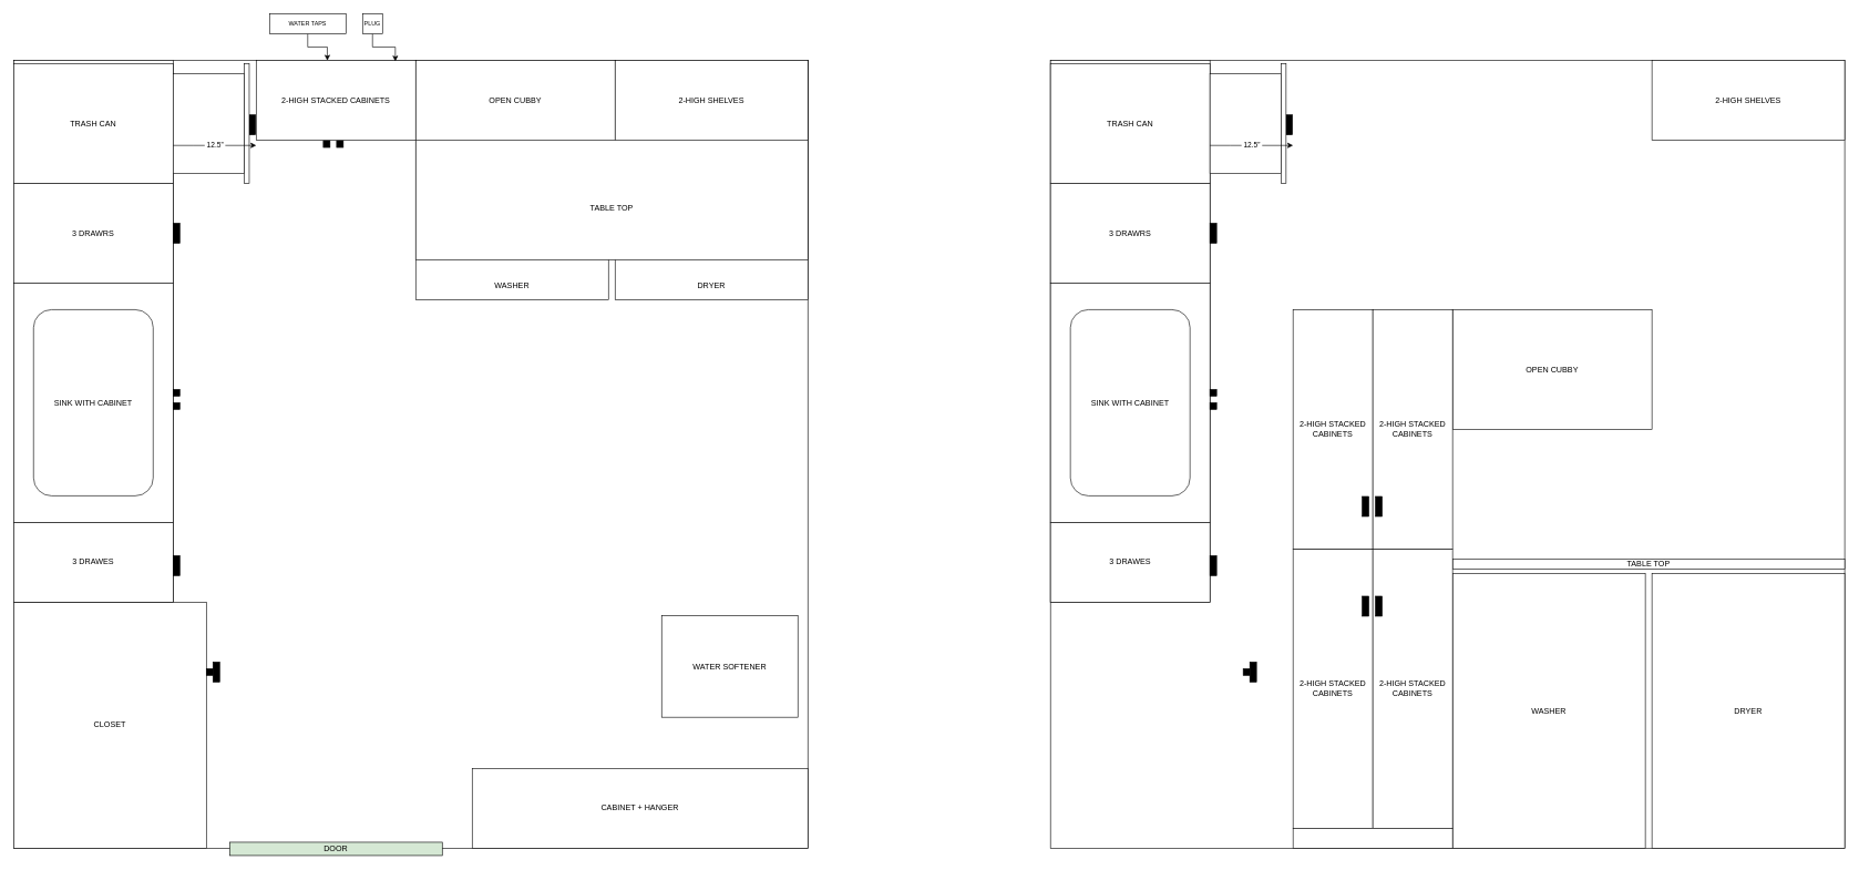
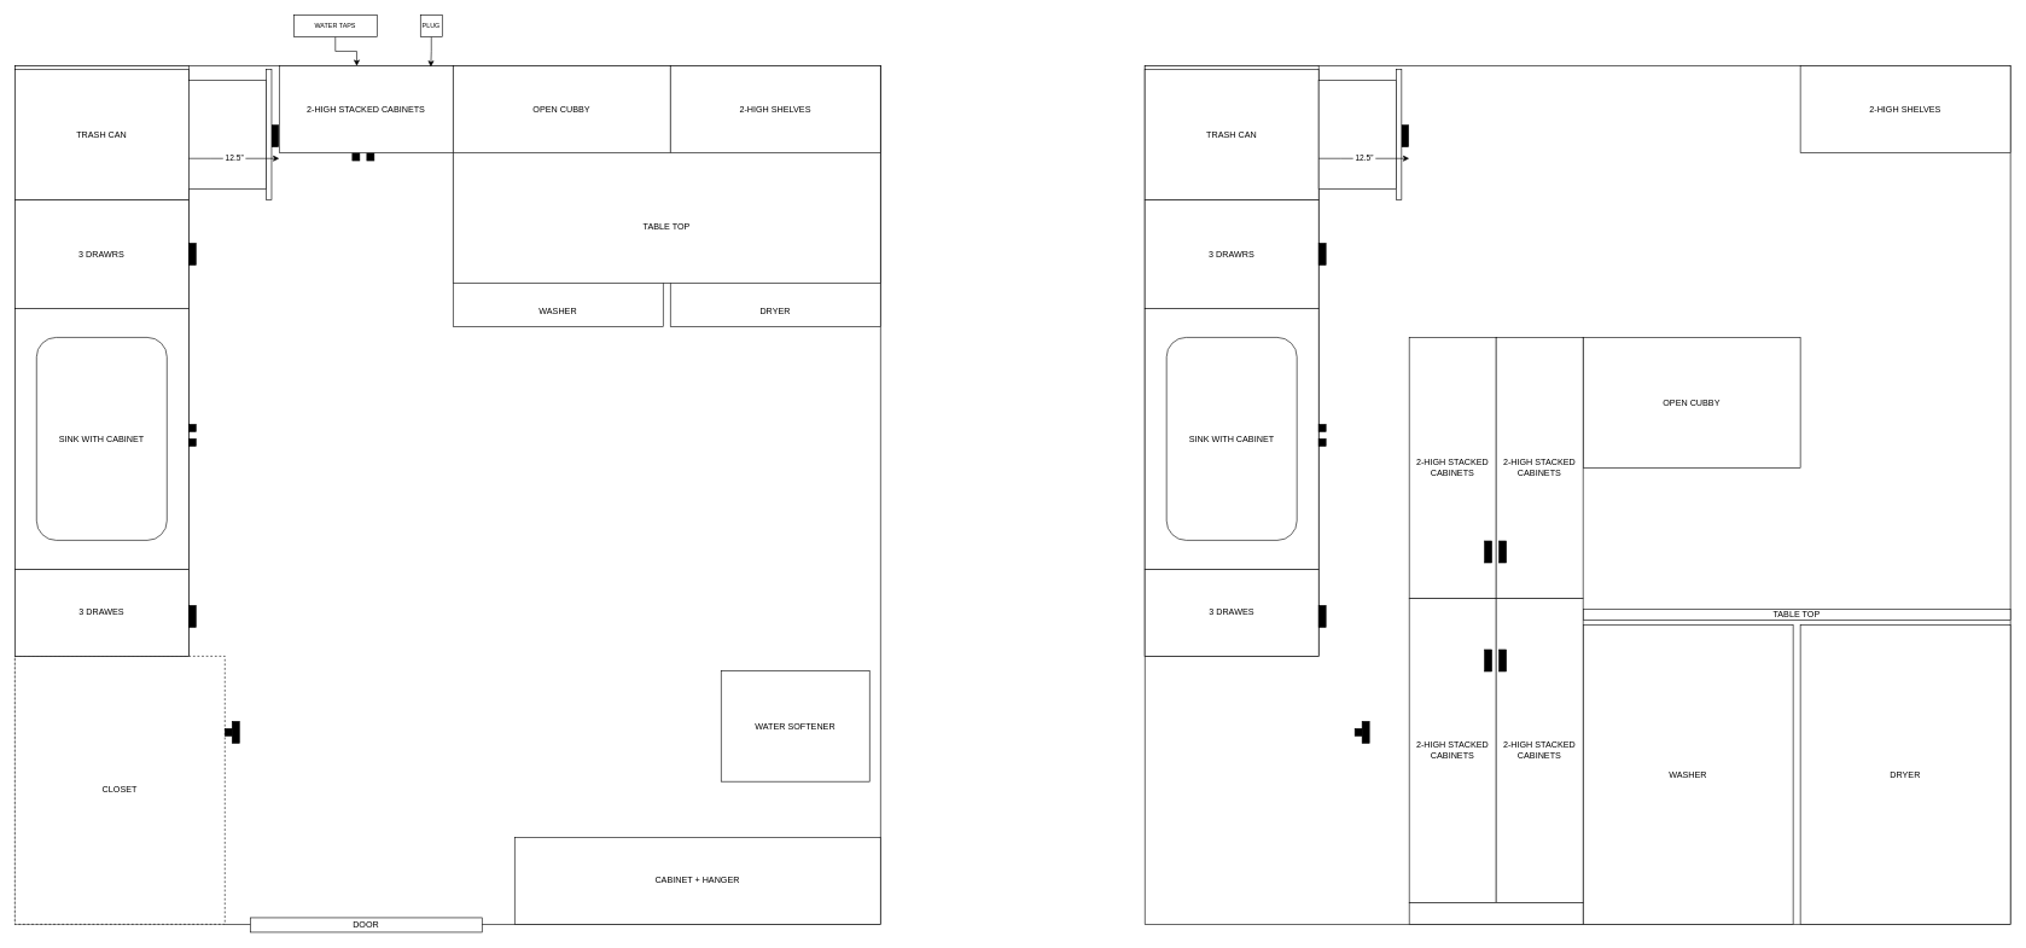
- <mxCell id="14" value="PLUG" style="rounded=0;whiteSpace=wrap;html=1;fontSize=9;" vertex="1" parent="1"><mxGeometry x="545" y="20" width="30" height="30" as="geometry" /></mxCell>
+ <mxCell id="14" value="PLUG" style="rounded=0;whiteSpace=wrap;html=1;fontSize=9;" vertex="1" parent="1"><mxGeometry x="580" y="20" width="30" height="30" as="geometry" /></mxCell>
- <mxCell id="6" value="CLOSET" style="rounded=0;whiteSpace=wrap;html=1;" vertex="1" parent="1"><mxGeometry x="20" y="905" width="290" height="370" as="geometry" /></mxCell>
+ <mxCell id="6" value="CLOSET" style="rounded=0;whiteSpace=wrap;html=1;dashed=1;" vertex="1" parent="1"><mxGeometry x="20" y="905" width="290" height="370" as="geometry" /></mxCell>
- <mxCell id="31" value="DOOR" style="rounded=0;whiteSpace=wrap;html=1;fillColor=#d5e8d4;" vertex="1" parent="1"><mxGeometry x="345" y="1266" width="320" height="20" as="geometry" /></mxCell>
+ <mxCell id="31" value="DOOR" style="rounded=0;whiteSpace=wrap;html=1;" vertex="1" parent="1"><mxGeometry x="345" y="1266" width="320" height="20" as="geometry" /></mxCell>
